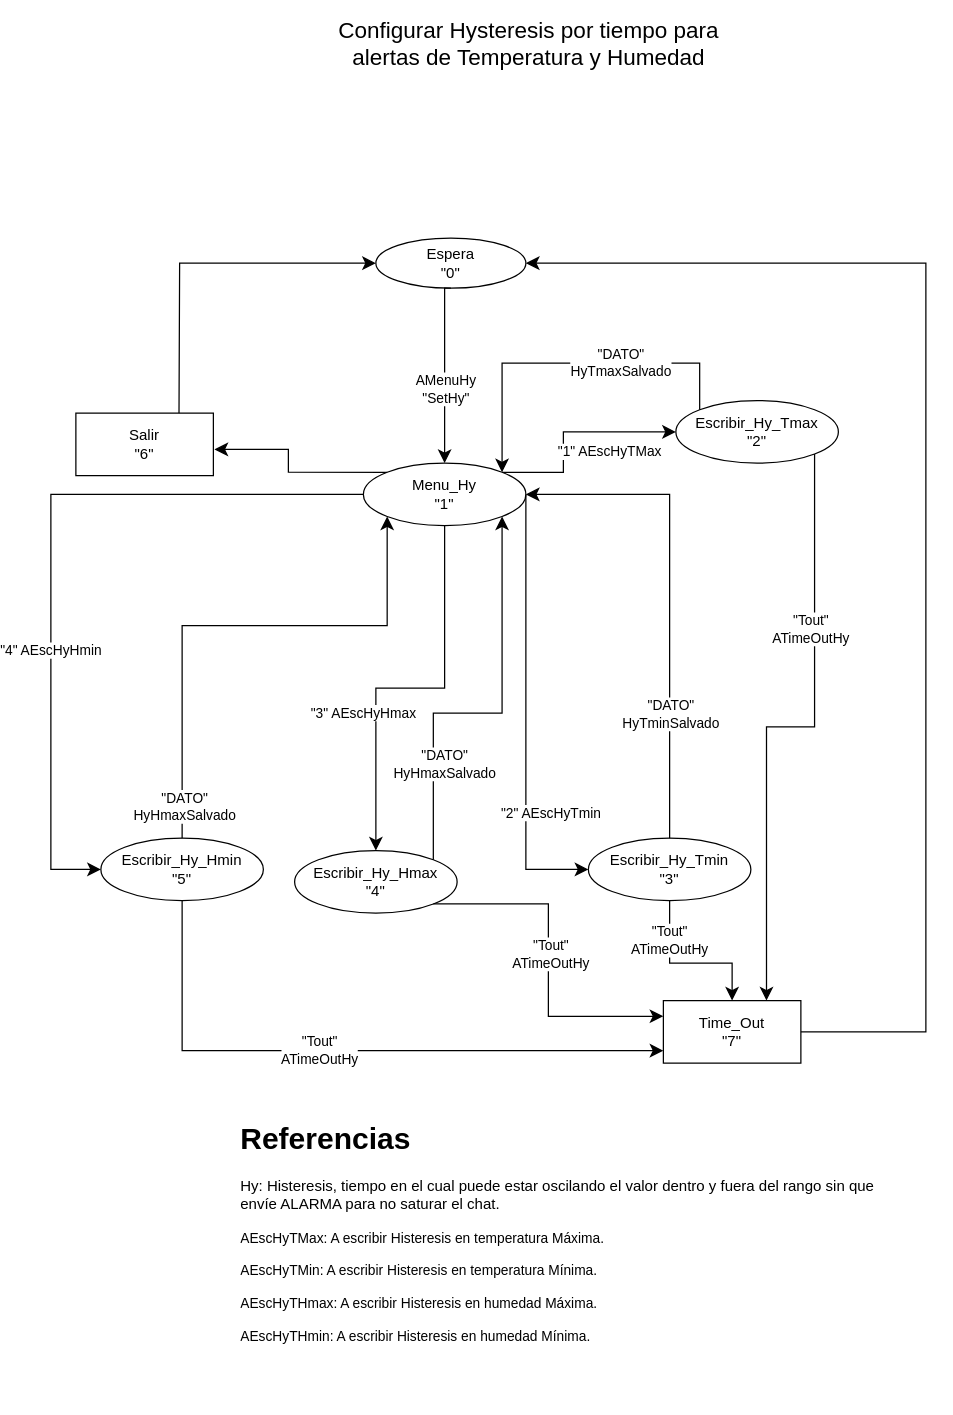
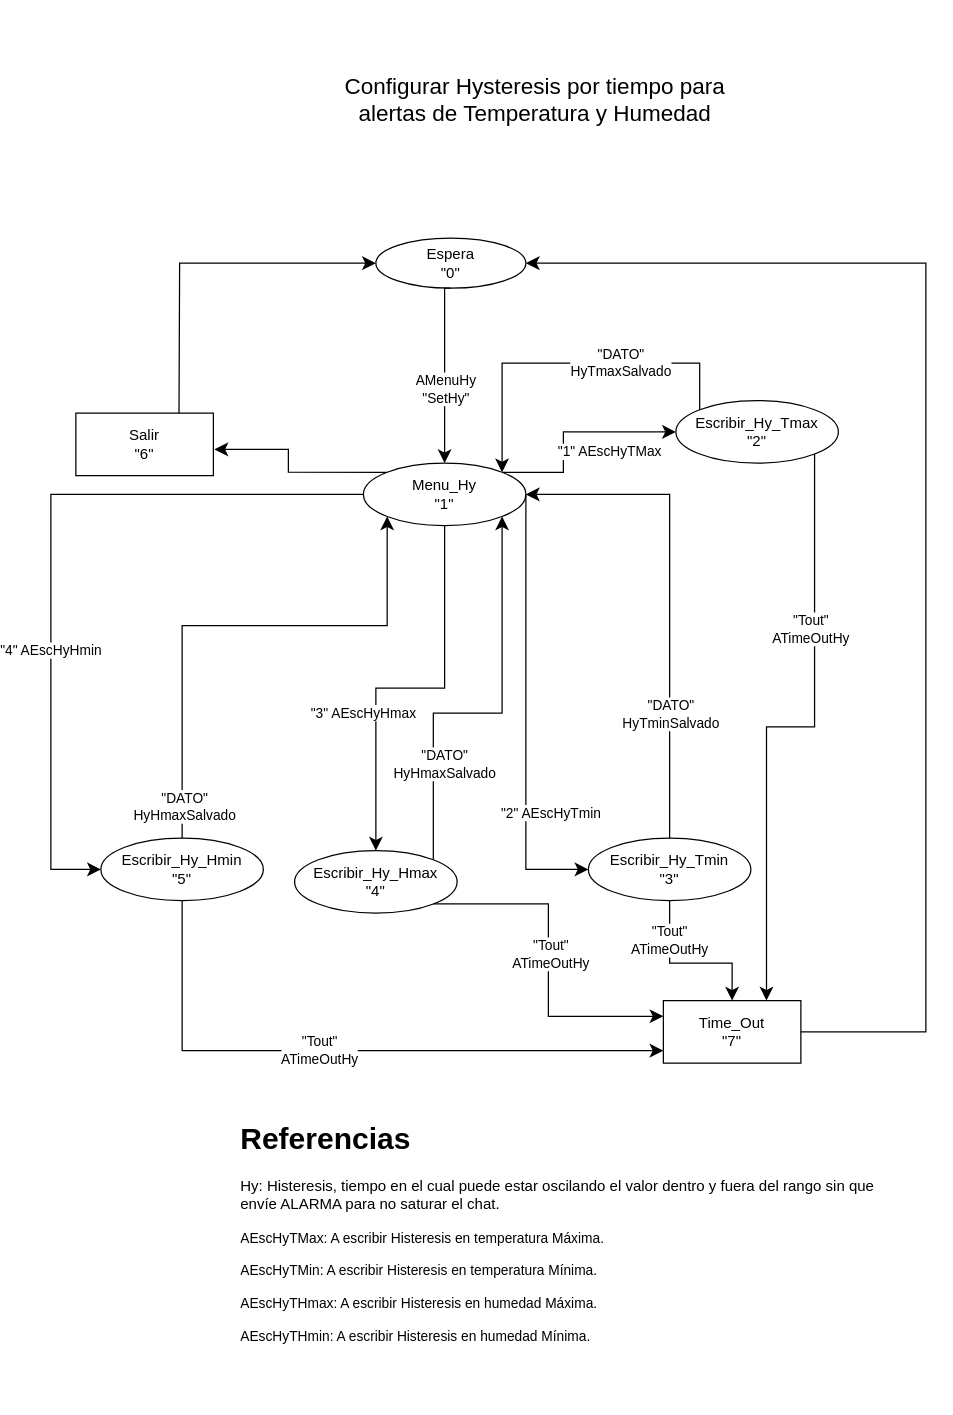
- <mxCell id="18" value="&lt;font style=&quot;font-size: 18px;&quot;&gt;Configurar Hysteresis por tiempo para alertas de Temperatura y Humedad&lt;/font&gt;" style="text;html=1;align=center;verticalAlign=middle;whiteSpace=wrap;rounded=0;" vertex="1" parent="1"><mxGeometry x="240" y="20" width="325" height="30" as="geometry" /></mxCell>
+ <mxCell id="18" value="&lt;font style=&quot;font-size: 18px;&quot;&gt;Configurar Hysteresis por tiempo para alertas de Temperatura y Humedad&lt;/font&gt;" style="text;html=1;align=center;verticalAlign=middle;whiteSpace=wrap;rounded=0;" vertex="1" parent="1"><mxGeometry x="245" y="65" width="325" height="30" as="geometry" /></mxCell>
